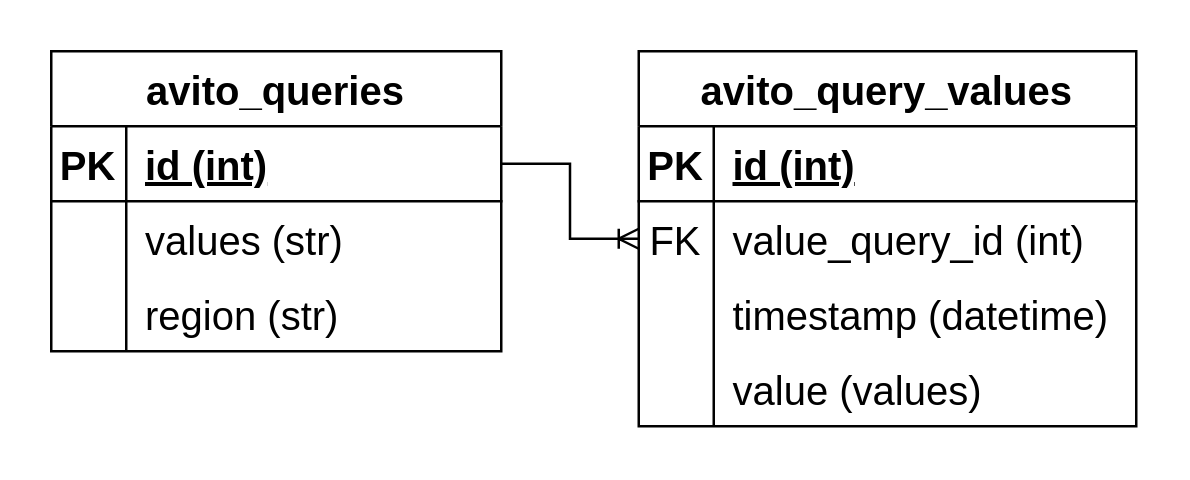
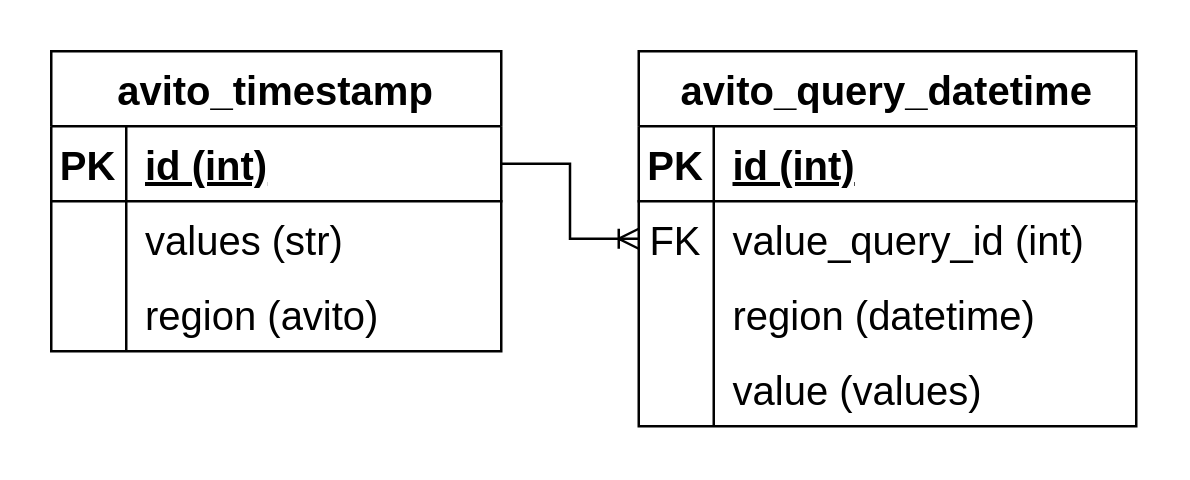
- <mxCell id="2" value="avito_queries" style="shape=table;startSize=30;container=1;collapsible=1;childLayout=tableLayout;fixedRows=1;rowLines=0;fontStyle=1;align=center;resizeLast=1;fontSize=16;" vertex="1" parent="1"><mxGeometry x="20" y="20" width="180" height="120" as="geometry" /></mxCell>
+ <mxCell id="2" value="avito_timestamp" style="shape=table;startSize=30;container=1;collapsible=1;childLayout=tableLayout;fixedRows=1;rowLines=0;fontStyle=1;align=center;resizeLast=1;fontSize=16;" vertex="1" parent="1"><mxGeometry x="20" y="20" width="180" height="120" as="geometry" /></mxCell>
- <mxCell id="12" value="avito_query_values" style="shape=table;startSize=30;container=1;collapsible=1;childLayout=tableLayout;fixedRows=1;rowLines=0;fontStyle=1;align=center;resizeLast=1;fontSize=16;" vertex="1" parent="1"><mxGeometry x="255" y="20" width="199" height="150" as="geometry" /></mxCell>
+ <mxCell id="12" value="avito_query_datetime" style="shape=table;startSize=30;container=1;collapsible=1;childLayout=tableLayout;fixedRows=1;rowLines=0;fontStyle=1;align=center;resizeLast=1;fontSize=16;" vertex="1" parent="1"><mxGeometry x="255" y="20" width="199" height="150" as="geometry" /></mxCell>
- <mxCell id="11" value="region (str)" style="shape=partialRectangle;connectable=0;fillColor=none;top=0;left=0;bottom=0;right=0;align=left;spacingLeft=6;overflow=hidden;fontSize=16;" vertex="1" parent="9"><mxGeometry x="30" width="150" height="30" as="geometry"><mxRectangle width="150" height="30" as="alternateBounds" /></mxGeometry></mxCell>
+ <mxCell id="11" value="region (avito)" style="shape=partialRectangle;connectable=0;fillColor=none;top=0;left=0;bottom=0;right=0;align=left;spacingLeft=6;overflow=hidden;fontSize=16;" vertex="1" parent="9"><mxGeometry x="30" width="150" height="30" as="geometry"><mxRectangle width="150" height="30" as="alternateBounds" /></mxGeometry></mxCell>
- <mxCell id="21" value="timestamp (datetime)" style="shape=partialRectangle;connectable=0;fillColor=none;top=0;left=0;bottom=0;right=0;align=left;spacingLeft=6;overflow=hidden;fontSize=16;" vertex="1" parent="19"><mxGeometry x="30" width="169" height="30" as="geometry"><mxRectangle width="169" height="30" as="alternateBounds" /></mxGeometry></mxCell>
+ <mxCell id="21" value="region (datetime)" style="shape=partialRectangle;connectable=0;fillColor=none;top=0;left=0;bottom=0;right=0;align=left;spacingLeft=6;overflow=hidden;fontSize=16;" vertex="1" parent="19"><mxGeometry x="30" width="169" height="30" as="geometry"><mxRectangle width="169" height="30" as="alternateBounds" /></mxGeometry></mxCell>
